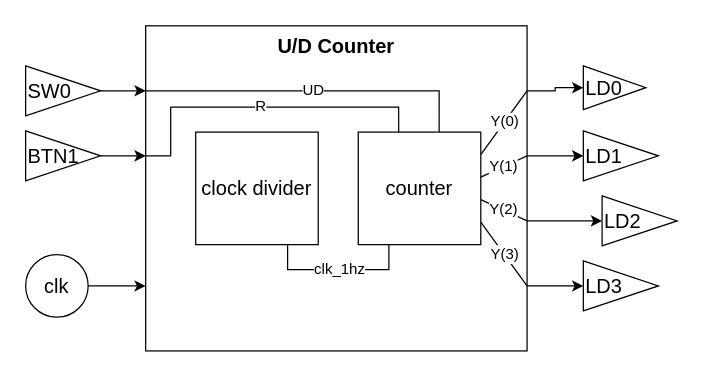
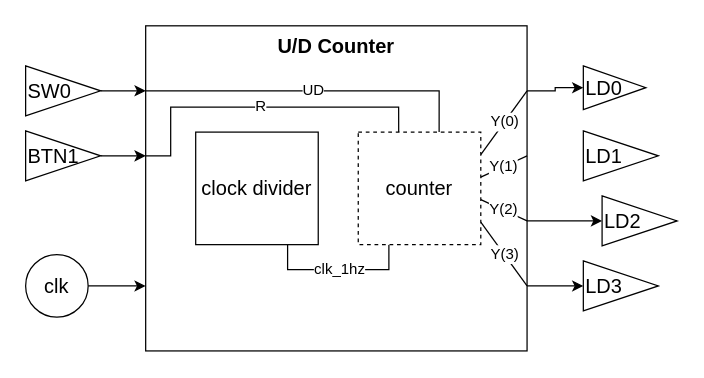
- <mxCell id="5" style="edgeStyle=orthogonalEdgeStyle;rounded=0;orthogonalLoop=1;jettySize=auto;html=1;exitX=1;exitY=0.4;exitDx=0;exitDy=0;entryX=0;entryY=0.5;entryDx=0;entryDy=0;endArrow=classic;endFill=1;fontSize=12;" parent="1" source="3" target="23" edge="1"><mxGeometry relative="1" as="geometry" /></mxCell>
- <mxCell id="15" value="counter" style="rounded=0;whiteSpace=wrap;html=1;labelBackgroundColor=none;fontSize=16;points=[[1,0.2],[1,0.4],[1,0.6],[1,0.8],[0.33,0],[0.66,0]]" parent="1" vertex="1"><mxGeometry x="286" y="105" width="98" height="90" as="geometry" /></mxCell>
+ <mxCell id="15" value="counter" style="rounded=0;whiteSpace=wrap;html=1;labelBackgroundColor=none;fontSize=16;points=[[1,0.2],[1,0.4],[1,0.6],[1,0.8],[0.33,0],[0.66,0]];dashed=1;" parent="1" vertex="1"><mxGeometry x="286" y="105" width="98" height="90" as="geometry" /></mxCell>
